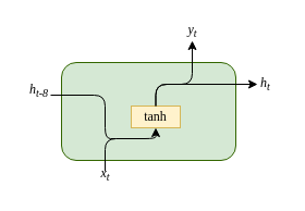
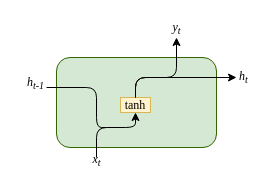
- <mxCell id="9" value="&lt;i&gt;h&lt;sub&gt;t-8&lt;/sub&gt;&lt;/i&gt;" style="text;html=1;resizable=0;points=[];autosize=1;align=center;verticalAlign=middle;spacingTop=-4;fontFamily=Georgia;" vertex="1" parent="1"><mxGeometry x="20" y="75" width="30" height="20" as="geometry" /></mxCell>
+ <mxCell id="9" value="&lt;i&gt;h&lt;sub&gt;t-1&lt;/sub&gt;&lt;/i&gt;" style="text;html=1;resizable=0;points=[];autosize=1;align=center;verticalAlign=middle;spacingTop=-4;fontFamily=Georgia;" vertex="1" parent="1"><mxGeometry x="20" y="75" width="30" height="20" as="geometry" /></mxCell>
- <mxCell id="3" value="tanh" style="rounded=0;whiteSpace=wrap;html=1;fillColor=#fff2cc;strokeColor=#d6b656;fontFamily=Georgia;verticalAlign=middle;align=center;labelPosition=center;verticalLabelPosition=middle;horizontal=1;" vertex="1" parent="1"><mxGeometry x="120" y="97" width="45" height="20" as="geometry" /></mxCell>
+ <mxCell id="3" value="tanh" style="rounded=0;whiteSpace=wrap;html=1;fillColor=#fff2cc;strokeColor=#d6b656;fontFamily=Georgia;verticalAlign=middle;align=center;labelPosition=center;verticalLabelPosition=middle;horizontal=1;" vertex="1" parent="1"><mxGeometry x="120" y="97" width="30" height="15" as="geometry" /></mxCell>
